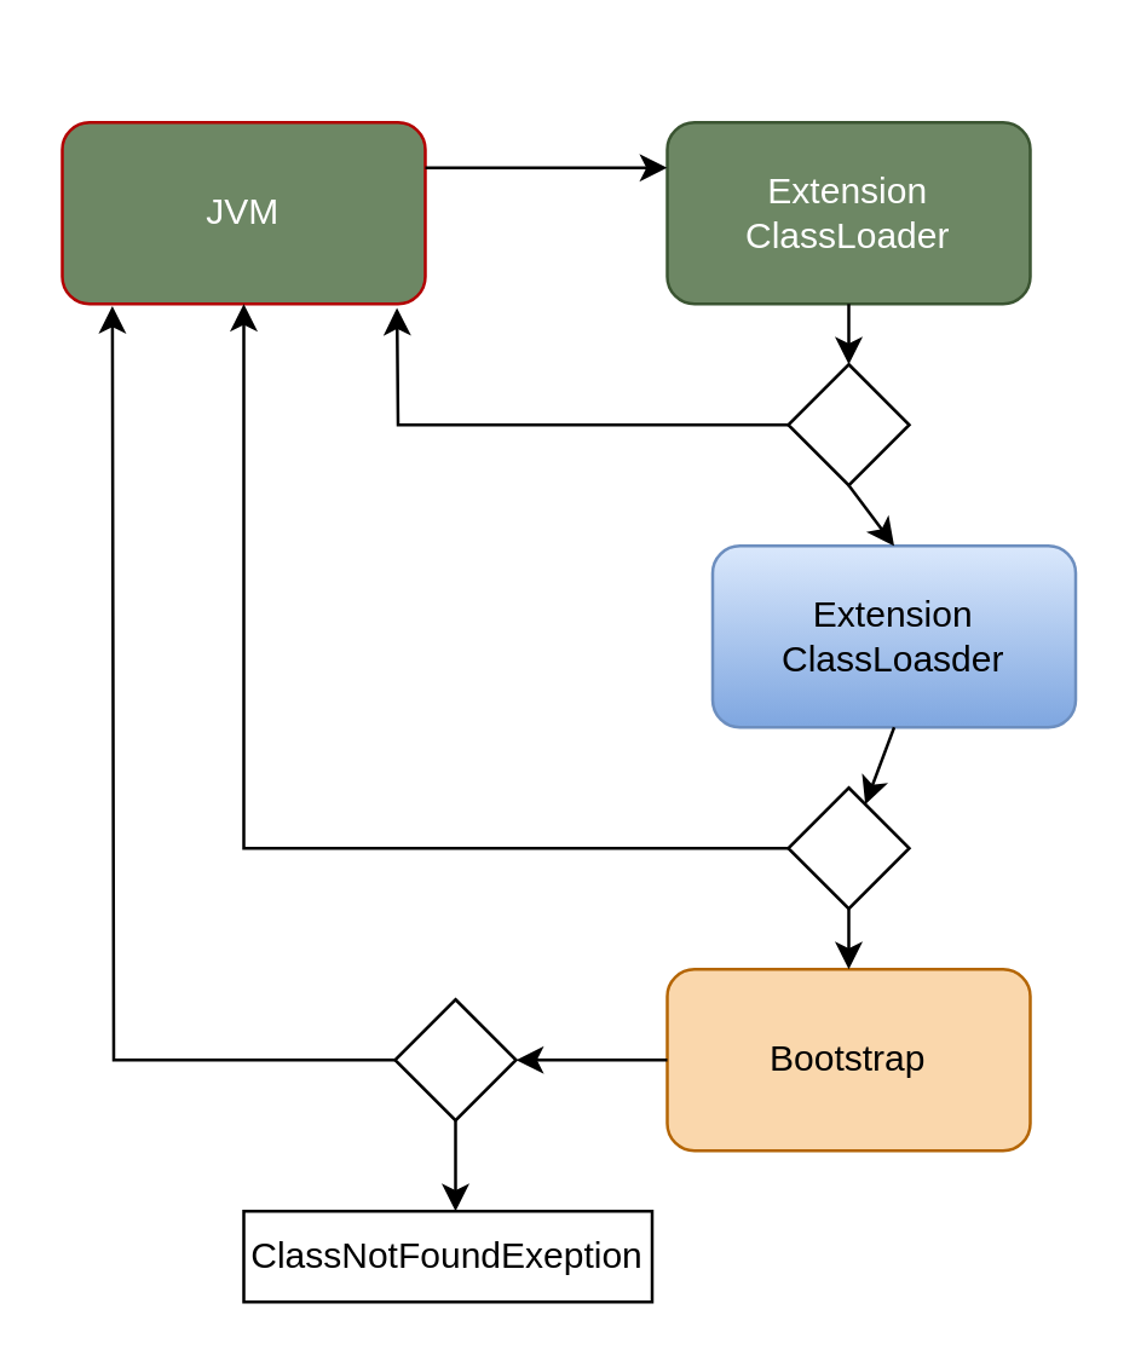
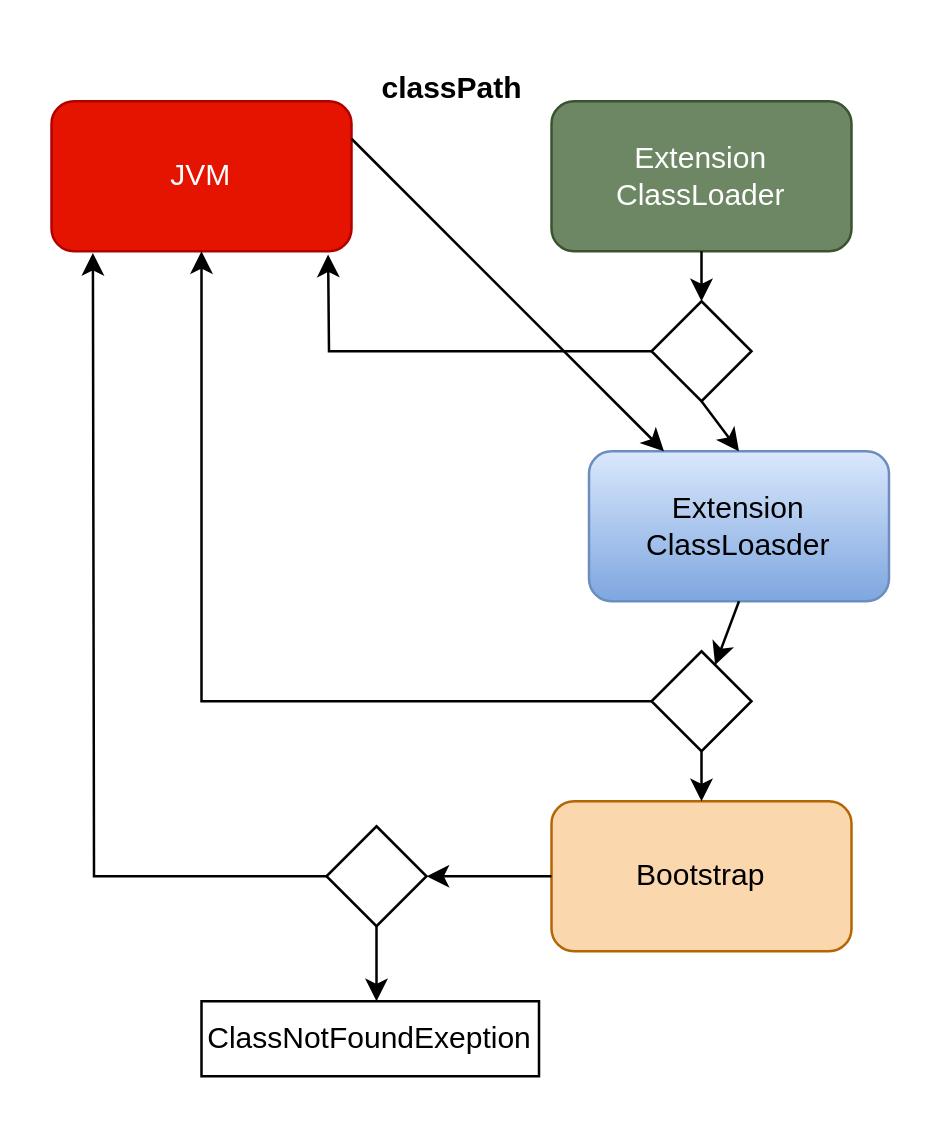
+ <mxCell id="20" value="classPath" style="text;html=1;align=center;verticalAlign=middle;resizable=0;points=[];autosize=1;strokeColor=none;fillColor=none;fontStyle=1" vertex="1" parent="1"><mxGeometry x="140" y="20" width="80" height="30" as="geometry" /></mxCell>
- <mxCell id="6" value="" style="endArrow=classic;html=1;rounded=0;exitX=1;exitY=0.25;exitDx=0;exitDy=0;entryX=0;entryY=0.25;entryDx=0;entryDy=0;" edge="1" parent="1" source="2" target="3"><mxGeometry width="50" height="50" relative="1" as="geometry"><mxPoint x="320" y="210" as="sourcePoint" /><mxPoint x="370" y="160" as="targetPoint" /></mxGeometry></mxCell>
+ <mxCell id="6" value="" style="endArrow=classic;html=1;rounded=0;exitX=1;exitY=0.25;exitDx=0;exitDy=0;" edge="1" parent="1" source="2" target="4"><mxGeometry width="50" height="50" relative="1" as="geometry"><mxPoint x="320" y="210" as="sourcePoint" /><mxPoint x="370" y="160" as="targetPoint" /></mxGeometry></mxCell>
- <mxCell id="2" value="JVM" style="rounded=1;whiteSpace=wrap;html=1;fillColor=#6d8764;fontColor=#ffffff;strokeColor=#B20000;" vertex="1" parent="1"><mxGeometry x="20" y="40" width="120" height="60" as="geometry" /></mxCell>
+ <mxCell id="2" value="JVM" style="rounded=1;whiteSpace=wrap;html=1;fillColor=#e51400;fontColor=#ffffff;strokeColor=#B20000;" vertex="1" parent="1"><mxGeometry x="20" y="40" width="120" height="60" as="geometry" /></mxCell>
